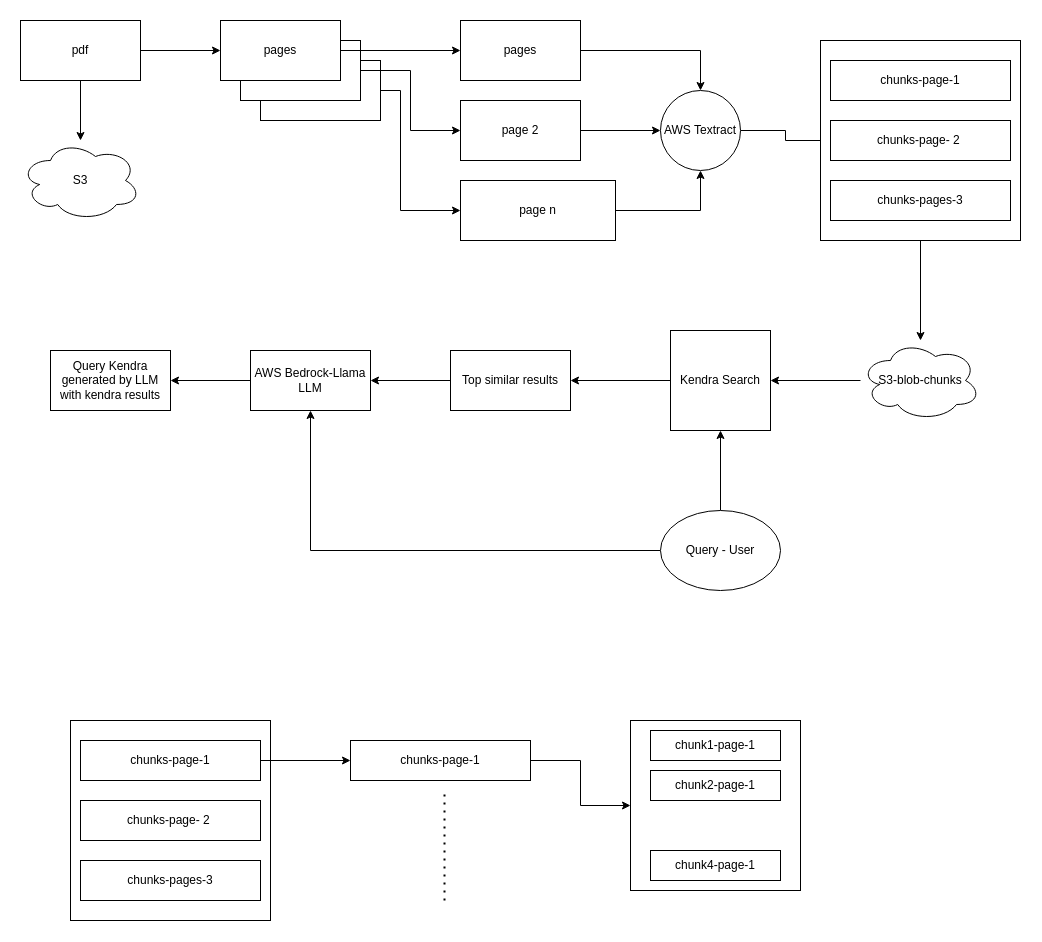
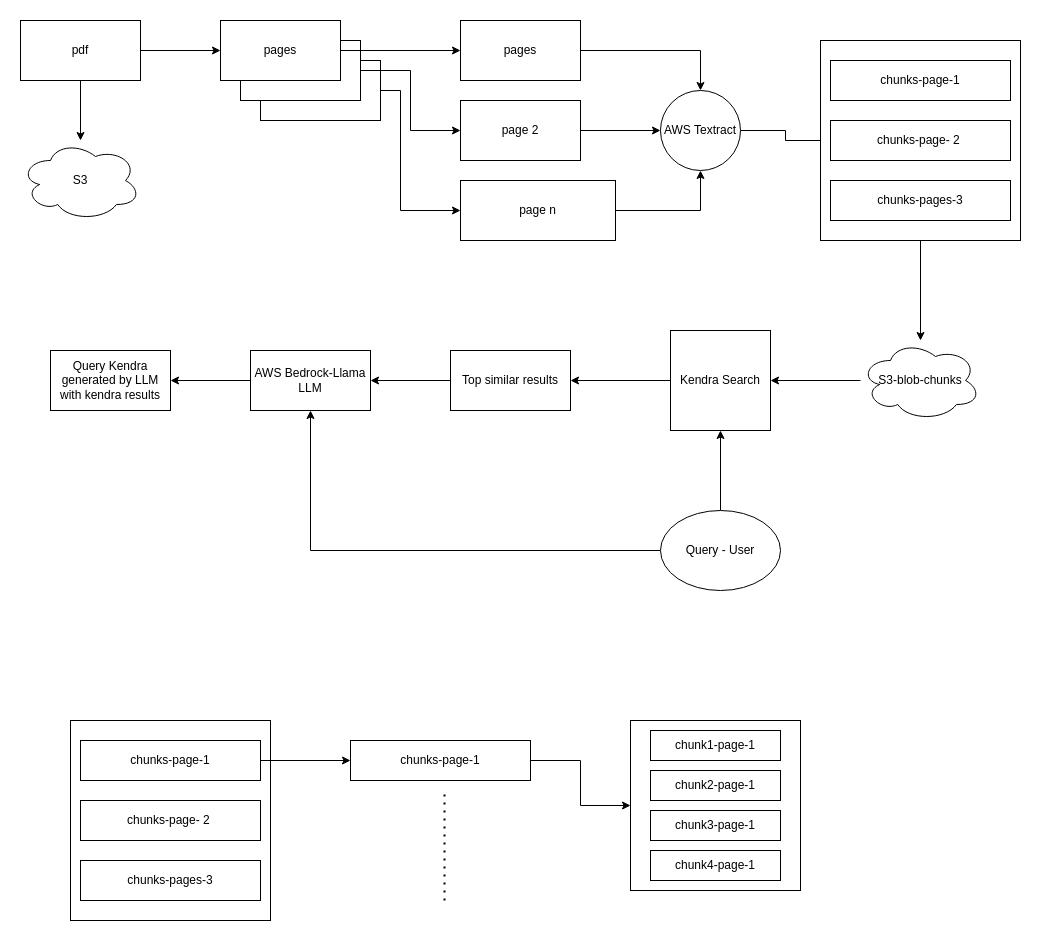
+ <mxCell id="48" value="chunk3-page-1" style="rounded=0;whiteSpace=wrap;html=1;" vertex="1" parent="1"><mxGeometry x="650" y="810" width="130" height="30" as="geometry" /></mxCell>
